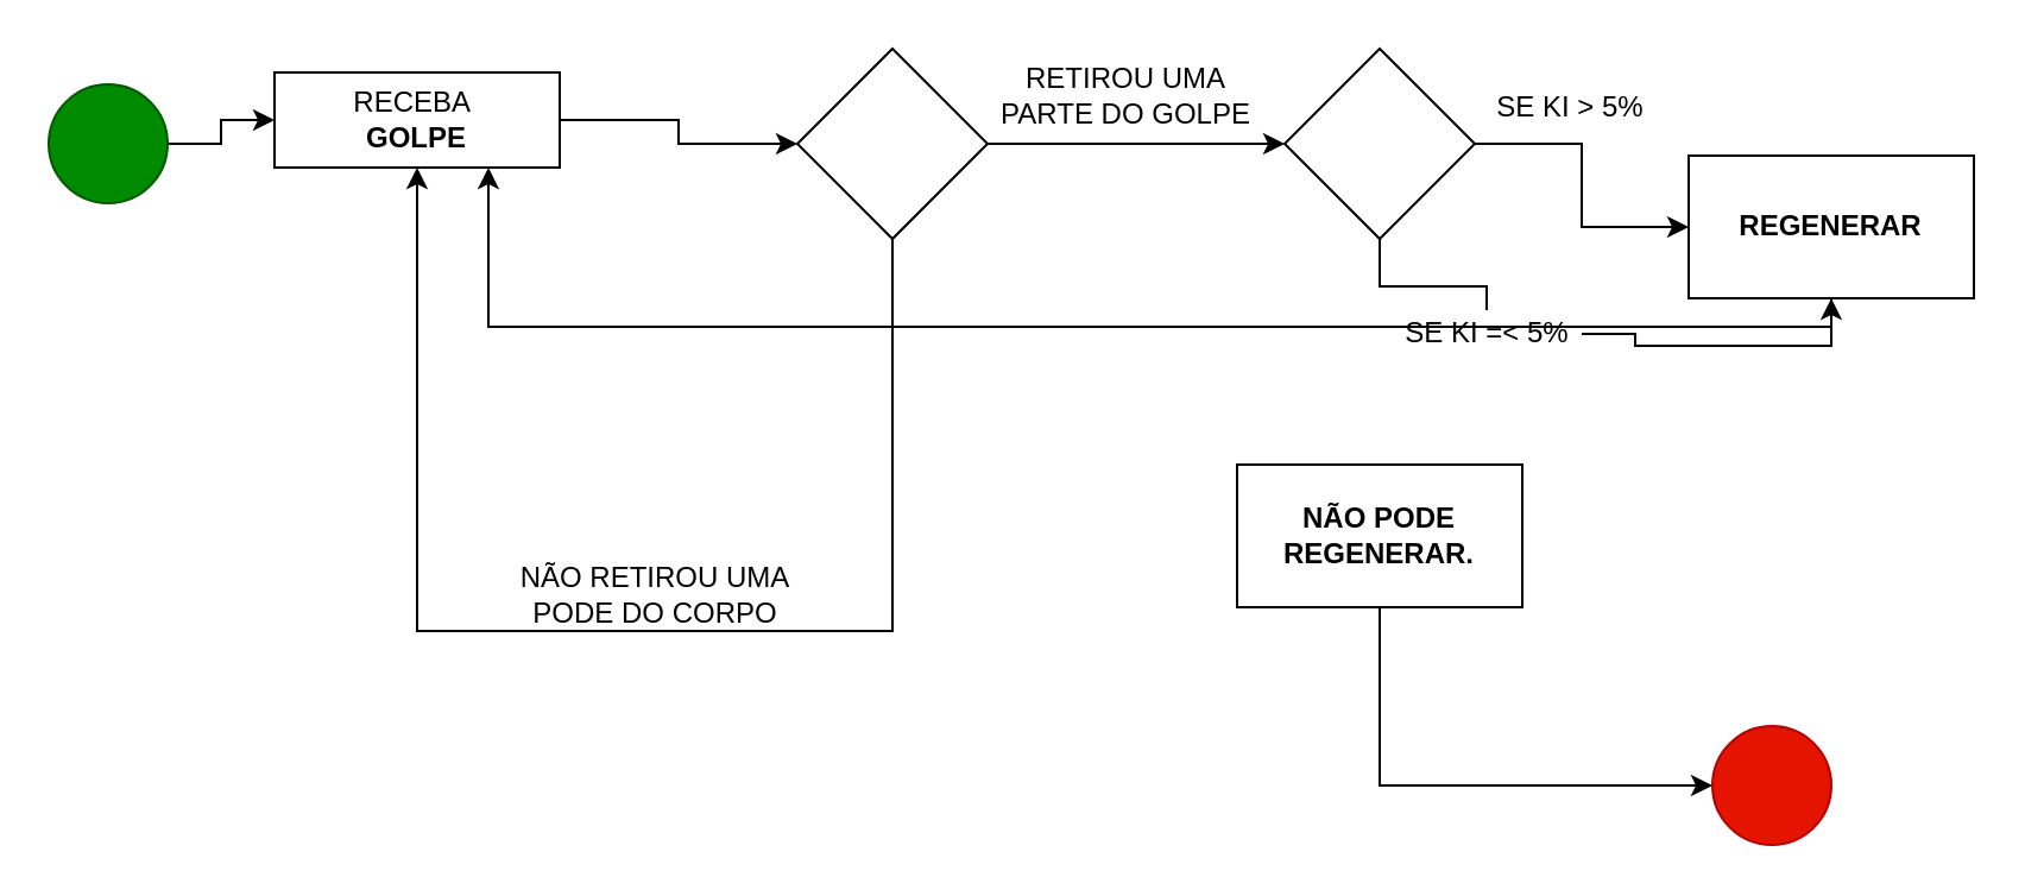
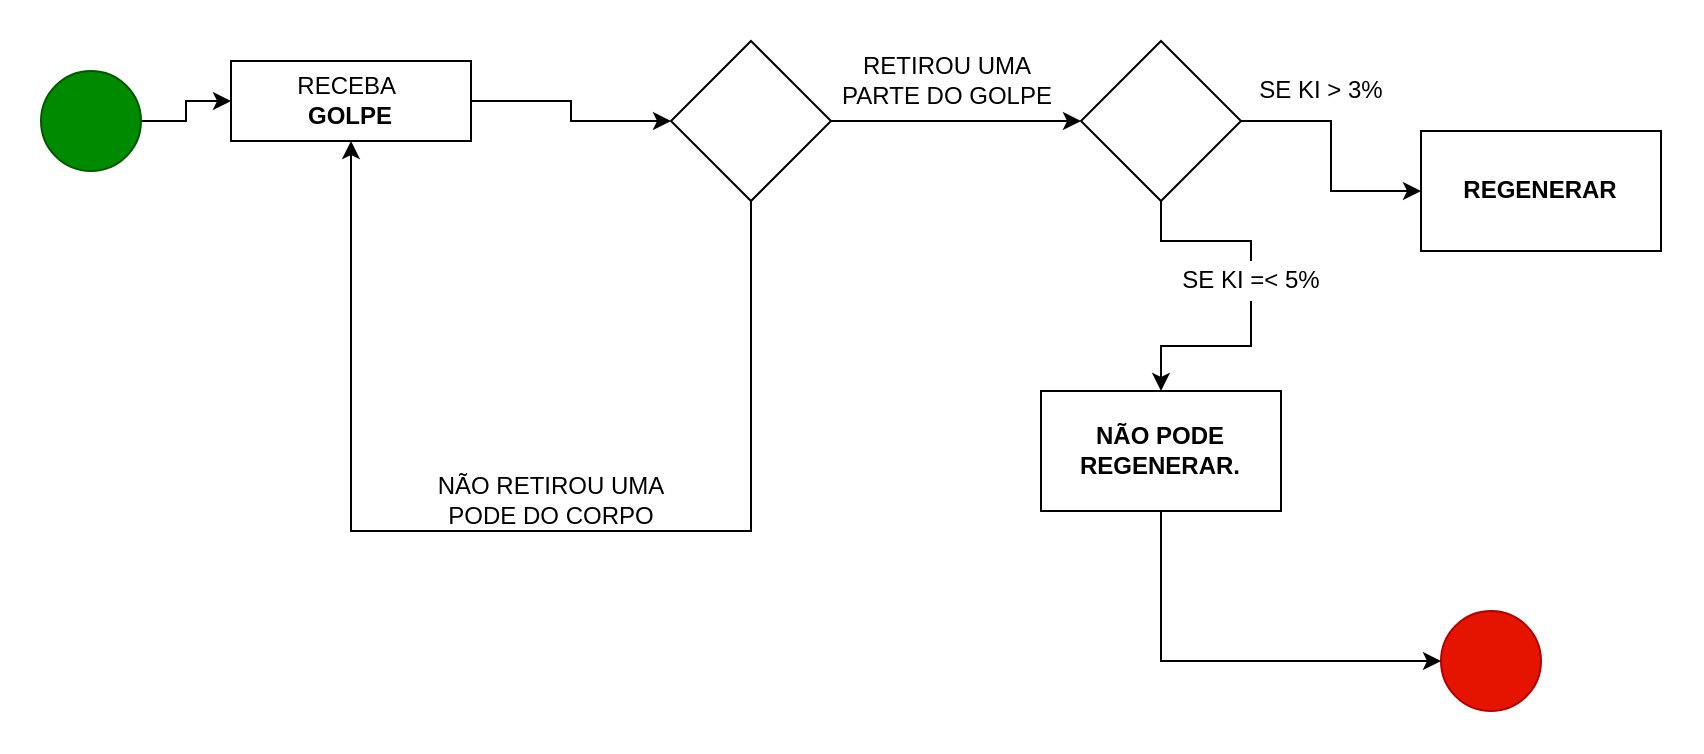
- <mxCell id="14" value="SE KI &amp;gt; 5%" style="text;html=1;resizable=0;autosize=1;align=center;verticalAlign=middle;points=[];fillColor=none;strokeColor=none;rounded=0;" parent="1" vertex="1"><mxGeometry x="620" y="35" width="80" height="20" as="geometry" /></mxCell>
+ <mxCell id="14" value="SE KI &amp;gt; 3%" style="text;html=1;resizable=0;autosize=1;align=center;verticalAlign=middle;points=[];fillColor=none;strokeColor=none;rounded=0;" parent="1" vertex="1"><mxGeometry x="620" y="35" width="80" height="20" as="geometry" /></mxCell>
- <mxCell id="19" value="" style="endArrow=classic;html=1;rounded=0;exitX=0.5;exitY=1;exitDx=0;exitDy=0;edgeStyle=orthogonalEdgeStyle;entryX=0.75;entryY=1;entryDx=0;entryDy=0;" parent="1" source="12" target="5" edge="1"><mxGeometry width="50" height="50" relative="1" as="geometry"><mxPoint x="480" y="285" as="sourcePoint" /><mxPoint x="210" y="185" as="targetPoint" /><Array as="points"><mxPoint x="770" y="137" /><mxPoint x="205" y="137" /></Array></mxGeometry></mxCell>
- <mxCell id="10" value="" style="edgeStyle=orthogonalEdgeStyle;rounded=0;orthogonalLoop=1;jettySize=auto;html=1;startArrow=none;" parent="1" source="15" target="12" edge="1"><mxGeometry relative="1" as="geometry" /></mxCell>
+ <mxCell id="10" value="" style="edgeStyle=orthogonalEdgeStyle;rounded=0;orthogonalLoop=1;jettySize=auto;html=1;startArrow=none;" parent="1" source="15" target="13" edge="1"><mxGeometry relative="1" as="geometry" /></mxCell>
